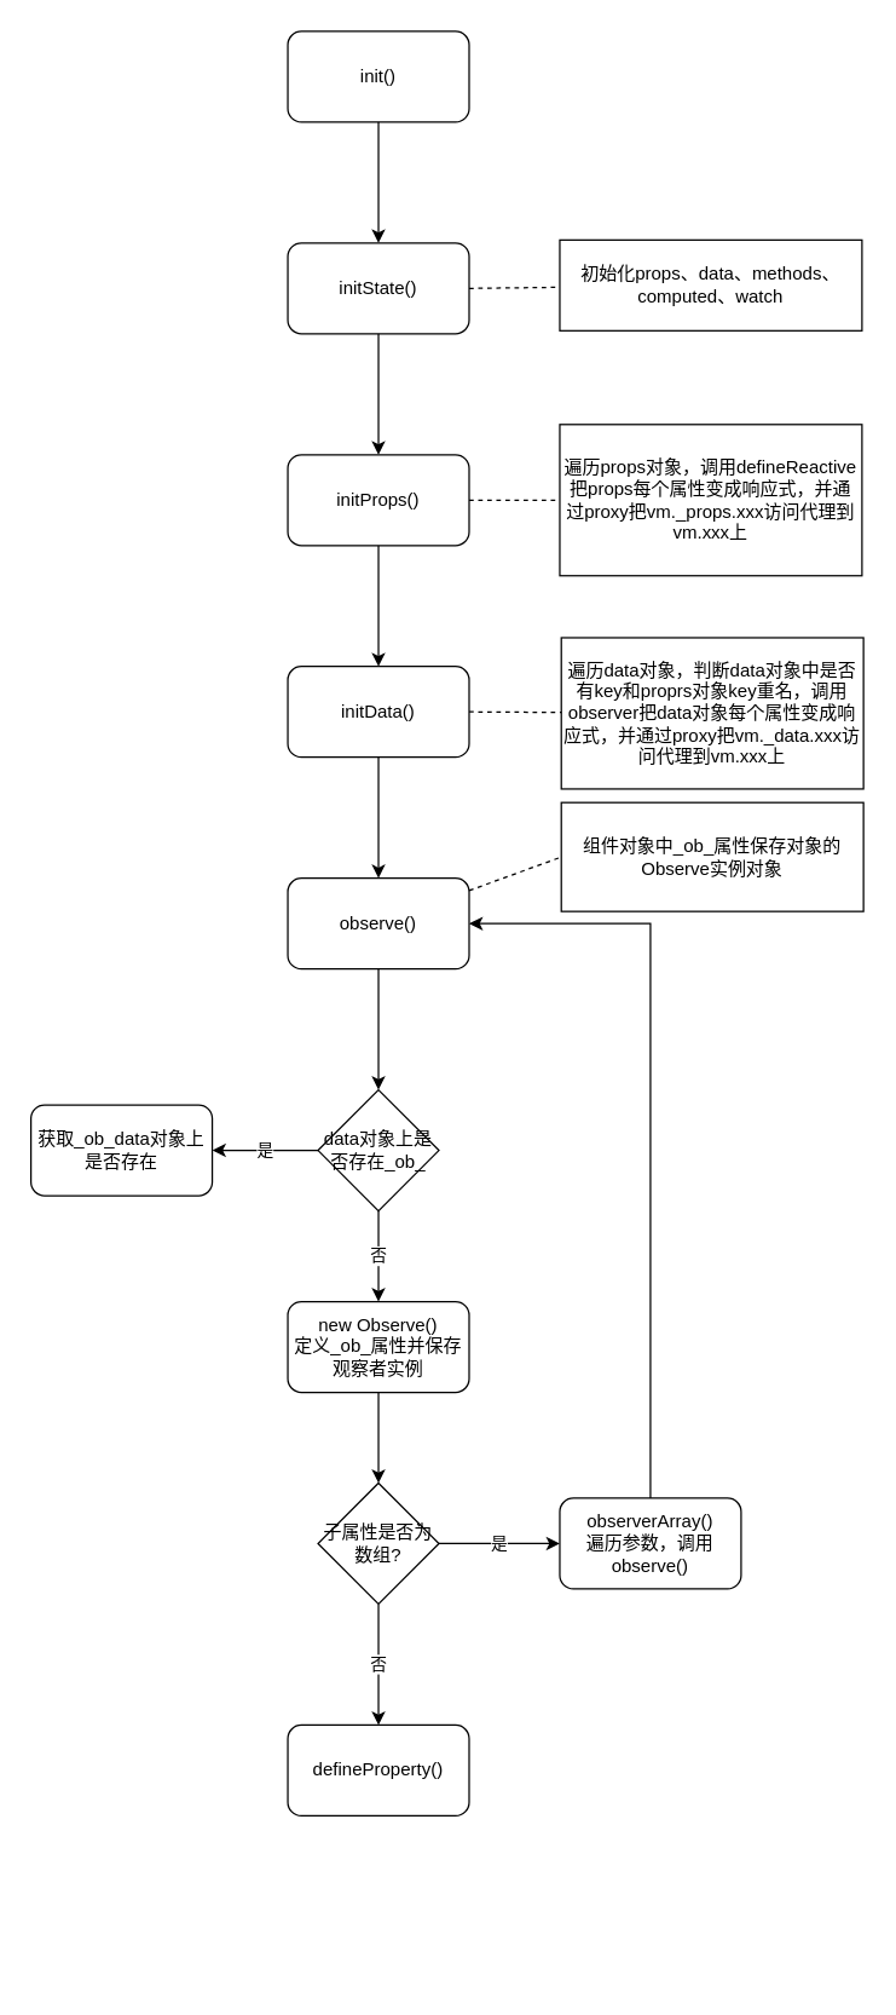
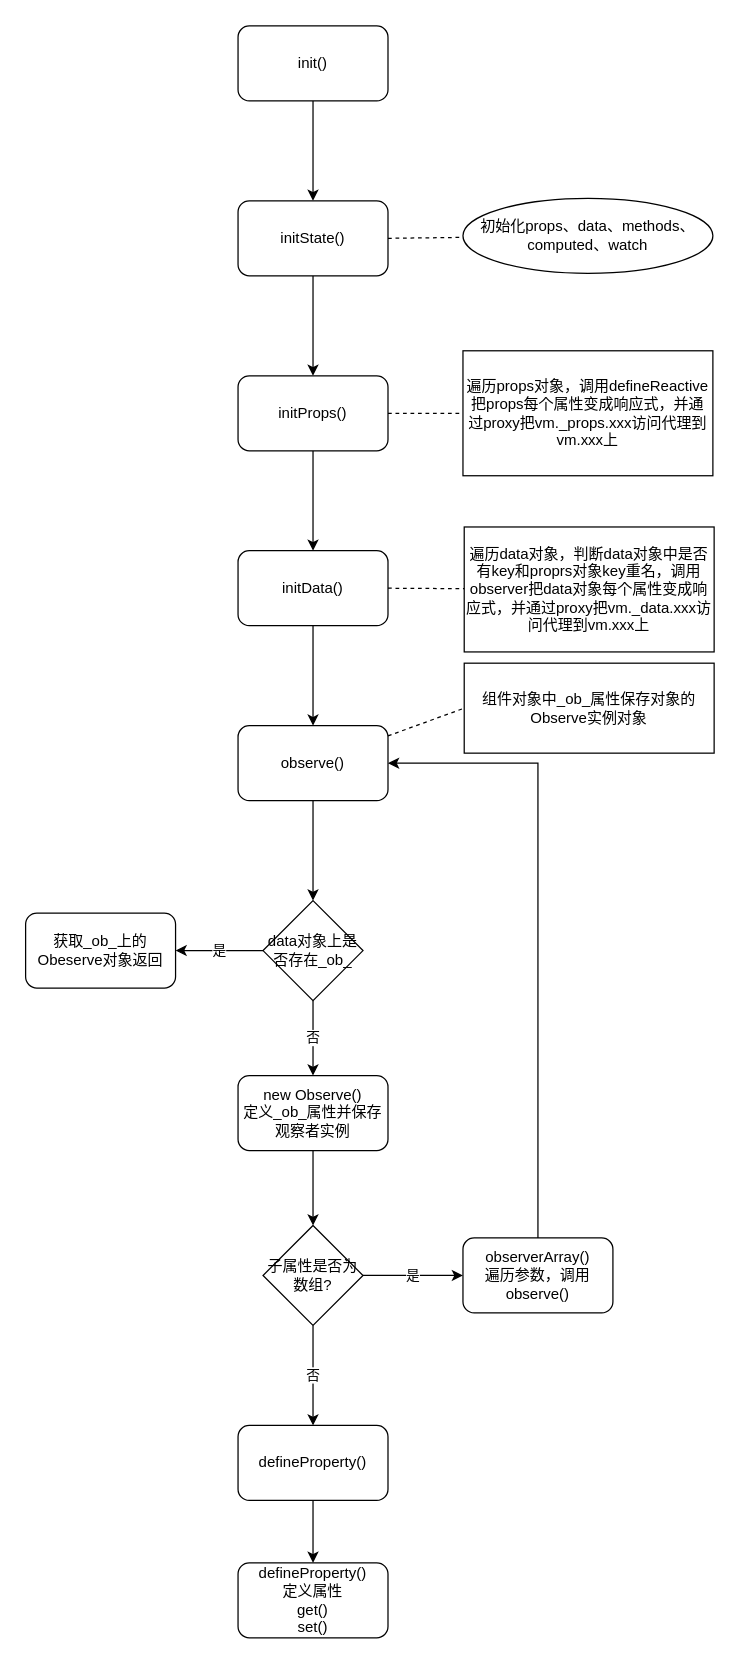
- <mxCell id="16" value="初始化props、data、methods、computed、watch" style="rounded=0;whiteSpace=wrap;html=1;" parent="1" vertex="1"><mxGeometry x="370" y="158" width="200" height="60" as="geometry" /></mxCell>
+ <mxCell id="16" value="初始化props、data、methods、computed、watch" style="ellipse;whiteSpace=wrap;html=1;" parent="1" vertex="1"><mxGeometry x="370" y="158" width="200" height="60" as="geometry" /></mxCell>
- <mxCell id="29" value="获取_ob_data对象上是否存在" style="rounded=1;whiteSpace=wrap;html=1;" vertex="1" parent="1"><mxGeometry x="20" y="730" width="120" height="60" as="geometry" /></mxCell>
+ <mxCell id="29" value="获取_ob_上的Obeserve对象返回" style="rounded=1;whiteSpace=wrap;html=1;" vertex="1" parent="1"><mxGeometry x="20" y="730" width="120" height="60" as="geometry" /></mxCell>
+ <mxCell id="14" value="" style="edgeStyle=orthogonalEdgeStyle;rounded=0;orthogonalLoop=1;jettySize=auto;html=1;" edge="1" parent="1" source="15" target="25"><mxGeometry relative="1" as="geometry" /></mxCell>
+ <mxCell id="25" value="defineProperty()&lt;br&gt;定义属性&lt;br&gt;get()&lt;br&gt;set()" style="rounded=1;whiteSpace=wrap;html=1;" parent="1" vertex="1"><mxGeometry x="190" y="1250" width="120" height="60" as="geometry" /></mxCell>
